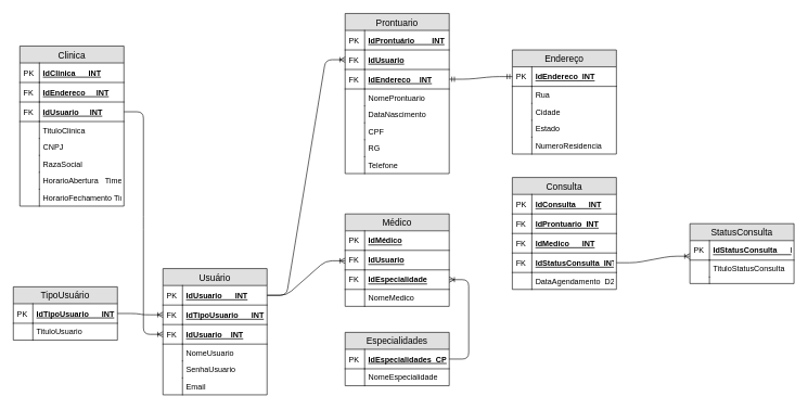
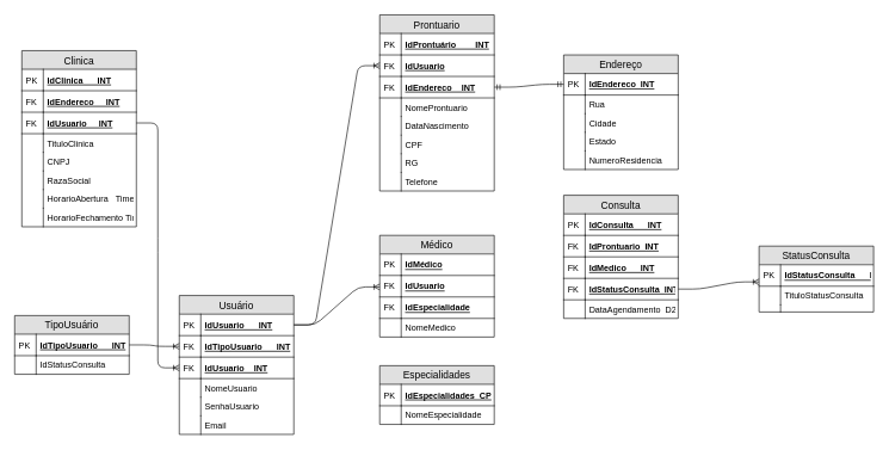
- <mxCell id="99" value="" style="edgeStyle=entityRelationEdgeStyle;fontSize=12;html=1;endArrow=ERoneToMany;exitX=1;exitY=0.5;exitDx=0;exitDy=0;" parent="1" source="70" target="13" edge="1"><mxGeometry width="100" height="100" relative="1" as="geometry"><mxPoint x="730" y="560" as="sourcePoint" /><mxPoint x="850" y="580" as="targetPoint" /></mxGeometry></mxCell>
- <mxCell id="5" value="TituloUsuario" style="shape=partialRectangle;top=0;left=0;right=0;bottom=0;align=left;verticalAlign=top;fillColor=none;spacingLeft=34;spacingRight=4;overflow=hidden;rotatable=0;points=[[0,0.5],[1,0.5]];portConstraint=eastwest;dropTarget=0;fontSize=12;" parent="2" vertex="1"><mxGeometry y="56" width="160" height="26" as="geometry" /></mxCell>
+ <mxCell id="5" value="IdStatusConsulta" style="shape=partialRectangle;top=0;left=0;right=0;bottom=0;align=left;verticalAlign=top;fillColor=none;spacingLeft=34;spacingRight=4;overflow=hidden;rotatable=0;points=[[0,0.5],[1,0.5]];portConstraint=eastwest;dropTarget=0;fontSize=12;" parent="2" vertex="1"><mxGeometry y="56" width="160" height="26" as="geometry" /></mxCell>
